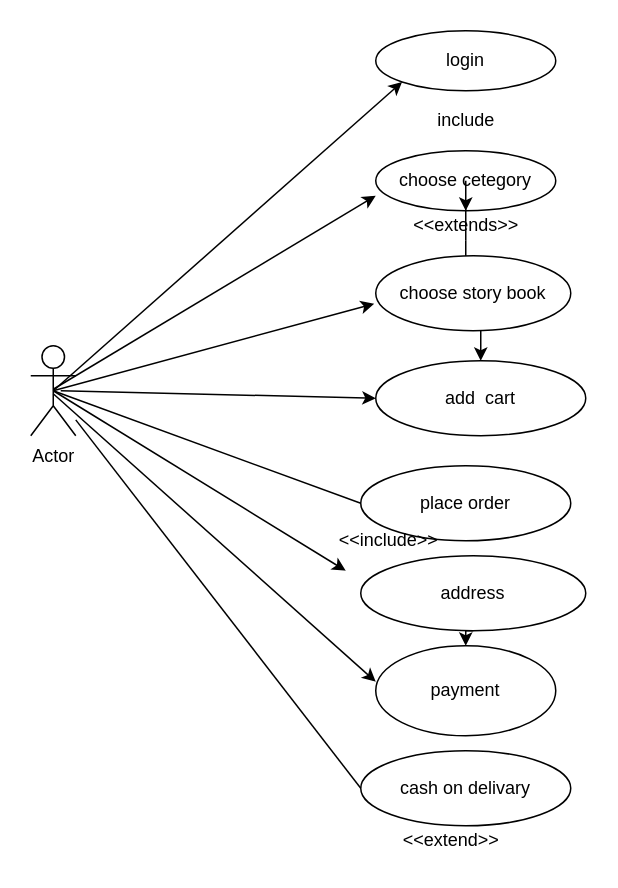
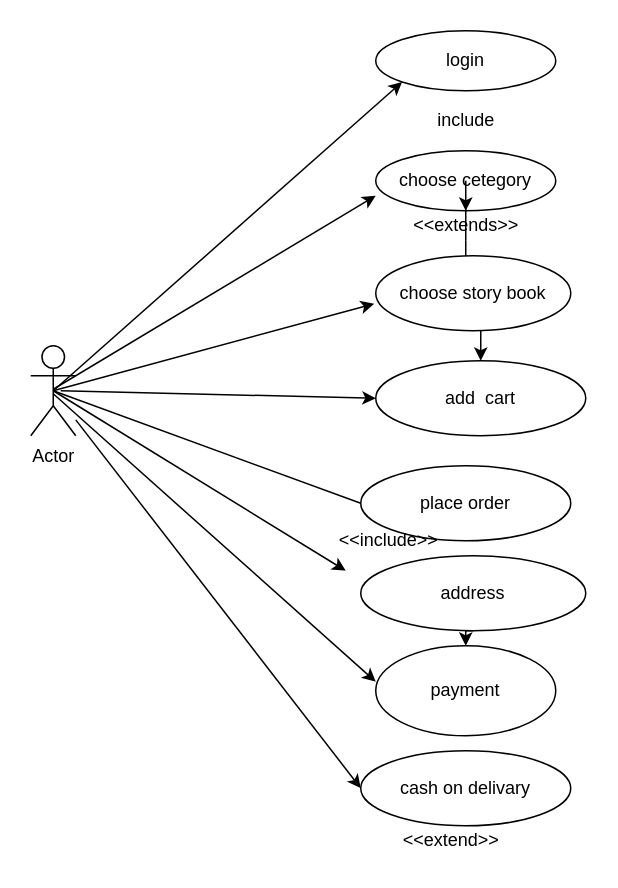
- <mxCell id="20" value="" style="endArrow=none;html=1;entryX=0;entryY=0.5;entryDx=0;entryDy=0;" parent="1" source="2" target="12" edge="1"><mxGeometry width="50" height="50" relative="1" as="geometry"><mxPoint x="230" y="350" as="sourcePoint" /><mxPoint x="280" y="300" as="targetPoint" /></mxGeometry></mxCell>
+ <mxCell id="20" value="" style="endArrow=classic;html=1;entryX=0;entryY=0.5;entryDx=0;entryDy=0;" parent="1" source="2" target="12" edge="1"><mxGeometry width="50" height="50" relative="1" as="geometry"><mxPoint x="230" y="350" as="sourcePoint" /><mxPoint x="280" y="300" as="targetPoint" /></mxGeometry></mxCell>
